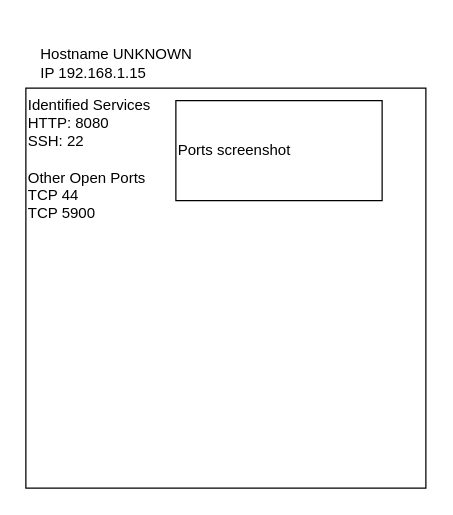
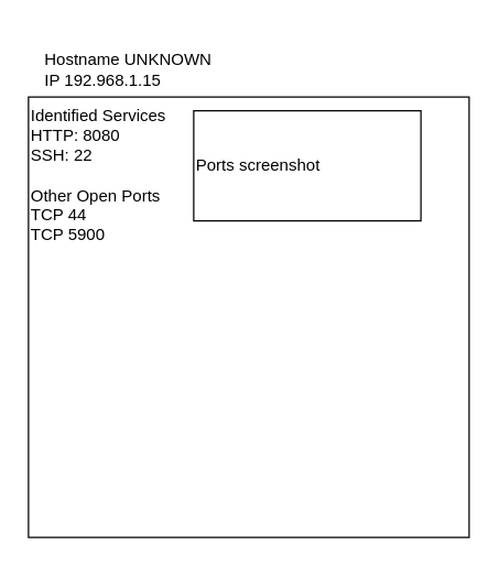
- <mxCell id="2" value="Hostname UNKNOWN&lt;br&gt;IP 192.168.1.15" style="text;html=1;strokeColor=none;fillColor=none;align=left;verticalAlign=middle;whiteSpace=wrap;rounded=0;" vertex="1" parent="1"><mxGeometry x="30" y="20" width="180" height="60" as="geometry" /></mxCell>
+ <mxCell id="2" value="Hostname UNKNOWN&lt;br&gt;IP 192.968.1.15" style="text;html=1;strokeColor=none;fillColor=none;align=left;verticalAlign=middle;whiteSpace=wrap;rounded=0;" vertex="1" parent="1"><mxGeometry x="30" y="20" width="180" height="60" as="geometry" /></mxCell>
